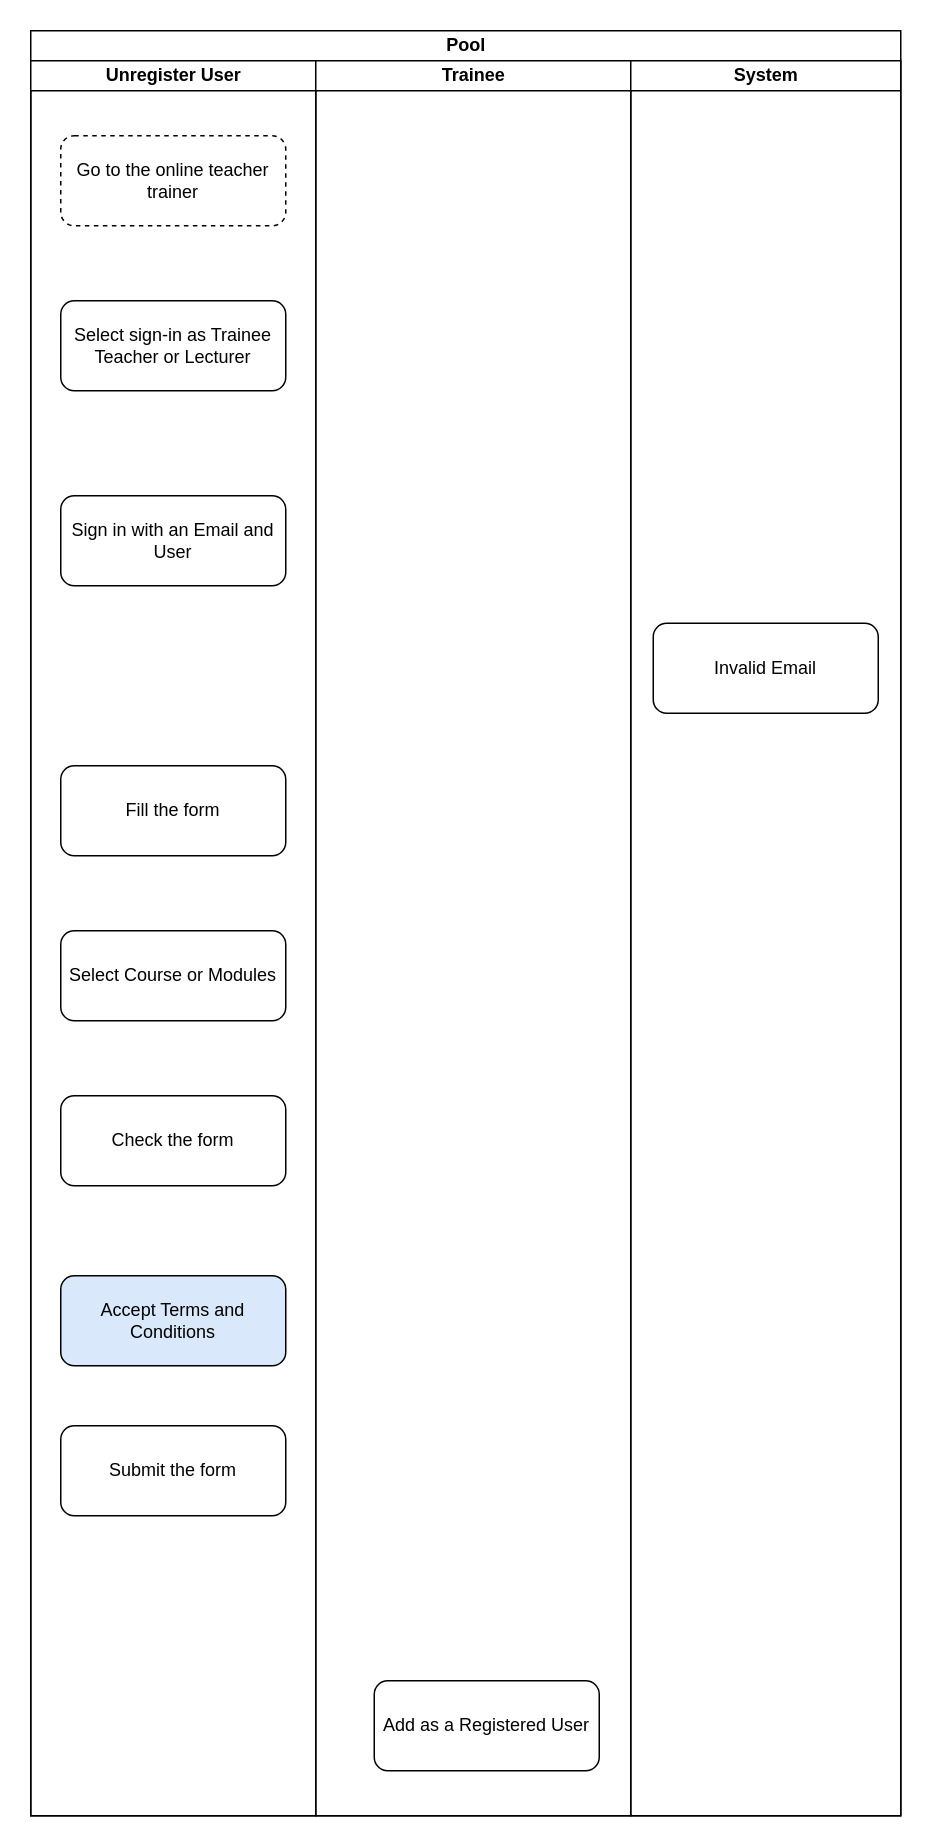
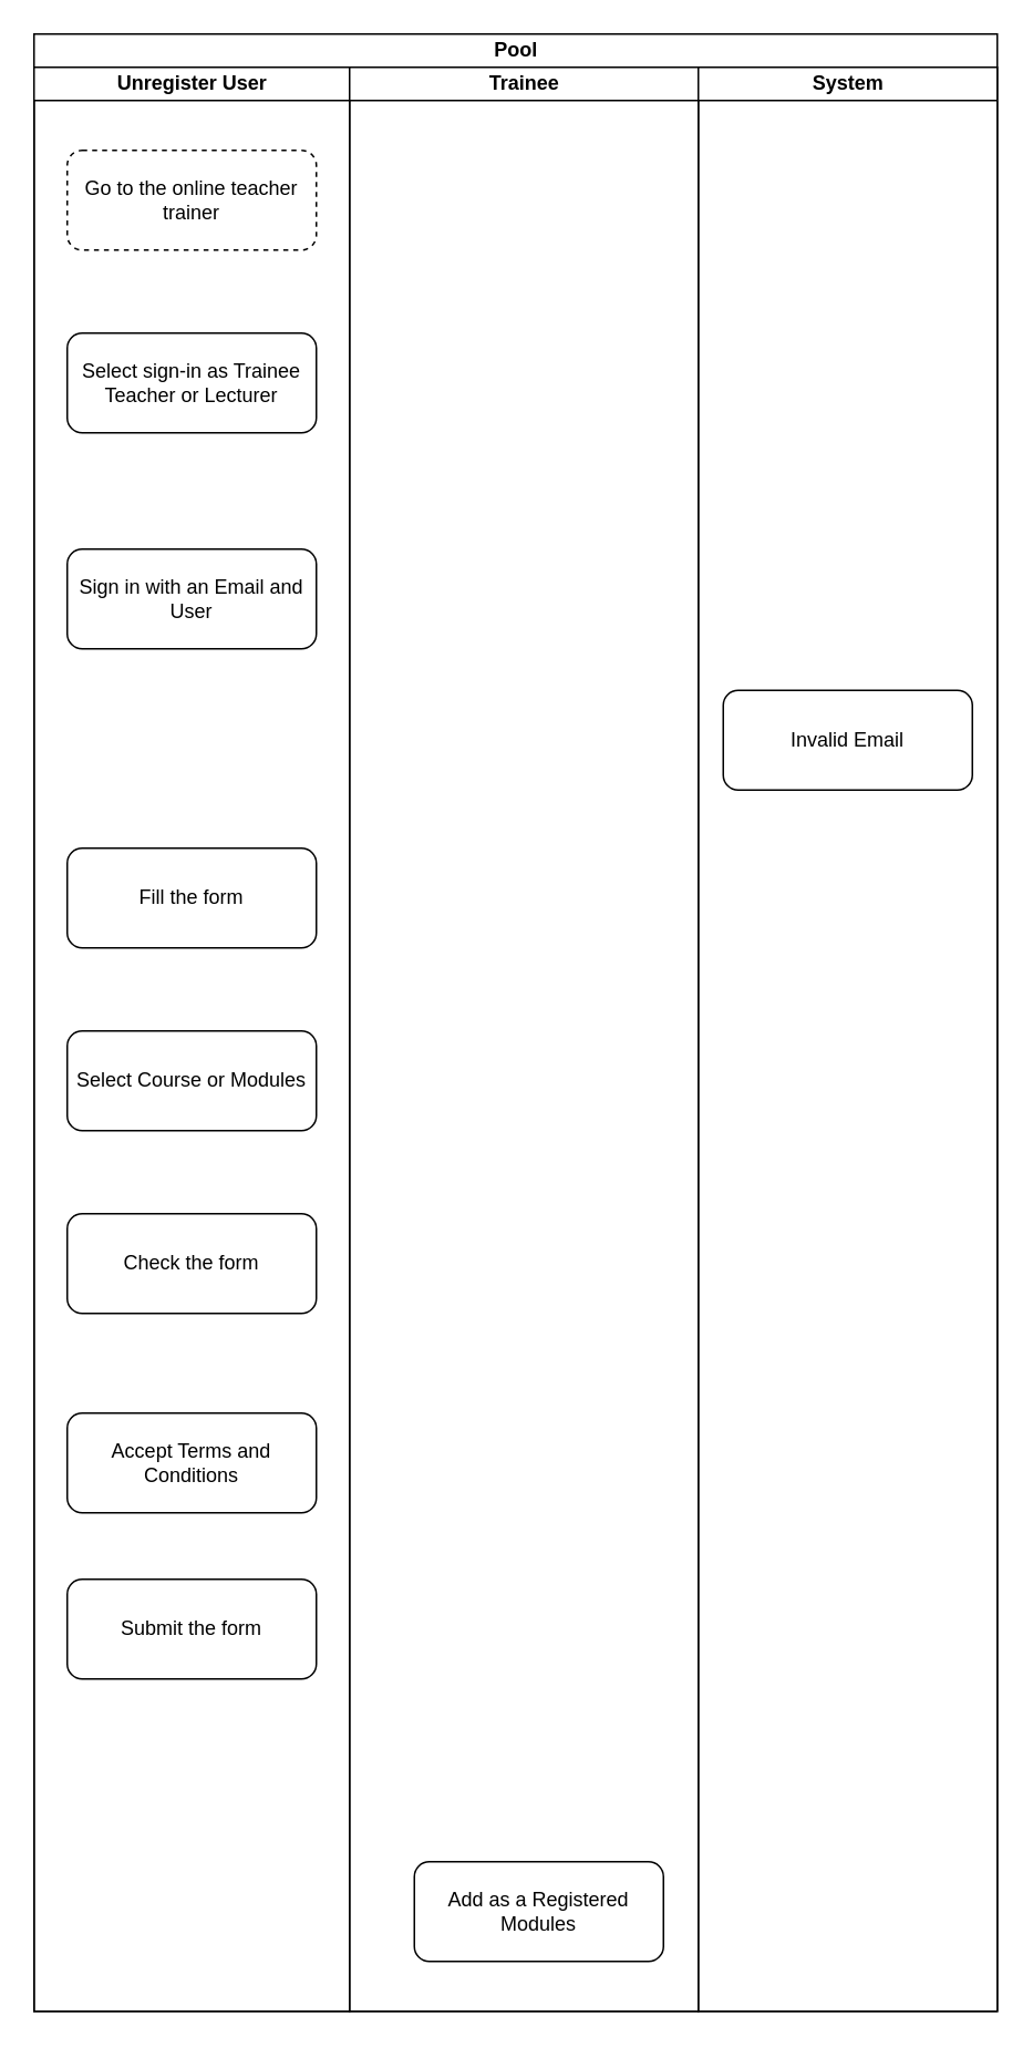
- <mxCell id="10" value="Accept Terms and Conditions " style="rounded=1;whiteSpace=wrap;html=1;fillColor=#dae8fc;" vertex="1" parent="3"><mxGeometry x="20" y="810" width="150" height="60" as="geometry" /></mxCell>
+ <mxCell id="10" value="Accept Terms and Conditions " style="rounded=1;whiteSpace=wrap;html=1;" vertex="1" parent="3"><mxGeometry x="20" y="810" width="150" height="60" as="geometry" /></mxCell>
- <mxCell id="13" value="Add as a Registered User" style="rounded=1;whiteSpace=wrap;html=1;" vertex="1" parent="12"><mxGeometry x="39" y="1080" width="150" height="60" as="geometry" /></mxCell>
+ <mxCell id="13" value="Add as a Registered Modules" style="rounded=1;whiteSpace=wrap;html=1;" vertex="1" parent="12"><mxGeometry x="39" y="1080" width="150" height="60" as="geometry" /></mxCell>
